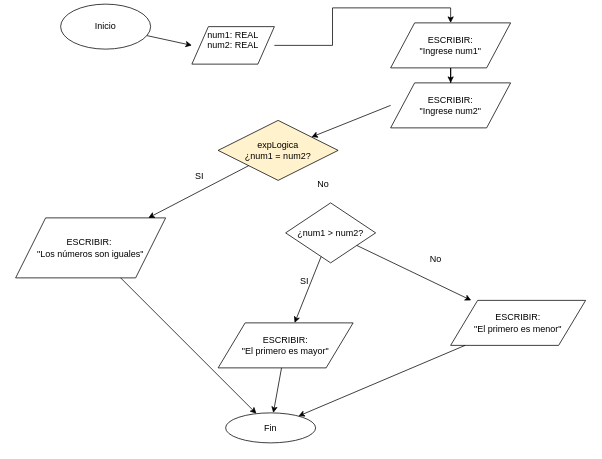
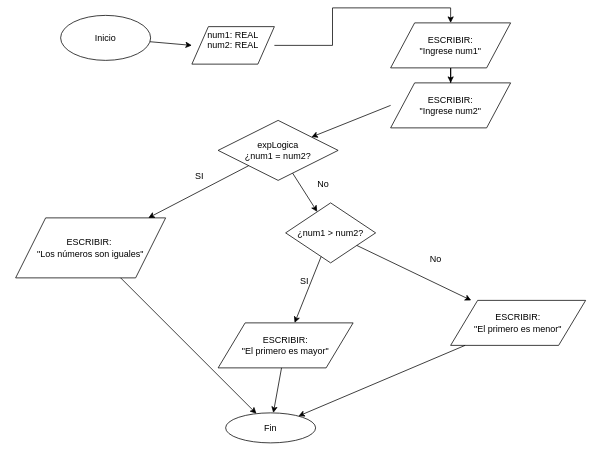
- <mxCell id="2" value="Inicio" style="ellipse;whiteSpace=wrap;html=1;" parent="1" vertex="1"><mxGeometry x="80" y="5" width="120" height="60" as="geometry" /></mxCell>
+ <mxCell id="2" value="Inicio" style="ellipse;whiteSpace=wrap;html=1;" parent="1" vertex="1"><mxGeometry x="80" y="20" width="120" height="60" as="geometry" /></mxCell>
- <mxCell id="14" parent="1" source="5" target="22" edge="1" style=";"><mxGeometry relative="1" as="geometry" /></mxCell>
+ <mxCell id="14" parent="1" source="5" target="7" edge="1"><mxGeometry relative="1" as="geometry" /></mxCell>
- <mxCell id="5" value="&lt;div&gt;expLogica&lt;/div&gt;¿num1 = num2?" style="rhombus;whiteSpace=wrap;html=1;fillColor=#fff2cc;" parent="1" vertex="1"><mxGeometry x="290" y="160" width="160" height="80" as="geometry" /></mxCell>
+ <mxCell id="5" value="&lt;div&gt;expLogica&lt;/div&gt;¿num1 = num2?" style="rhombus;whiteSpace=wrap;html=1;" parent="1" vertex="1"><mxGeometry x="290" y="160" width="160" height="80" as="geometry" /></mxCell>
